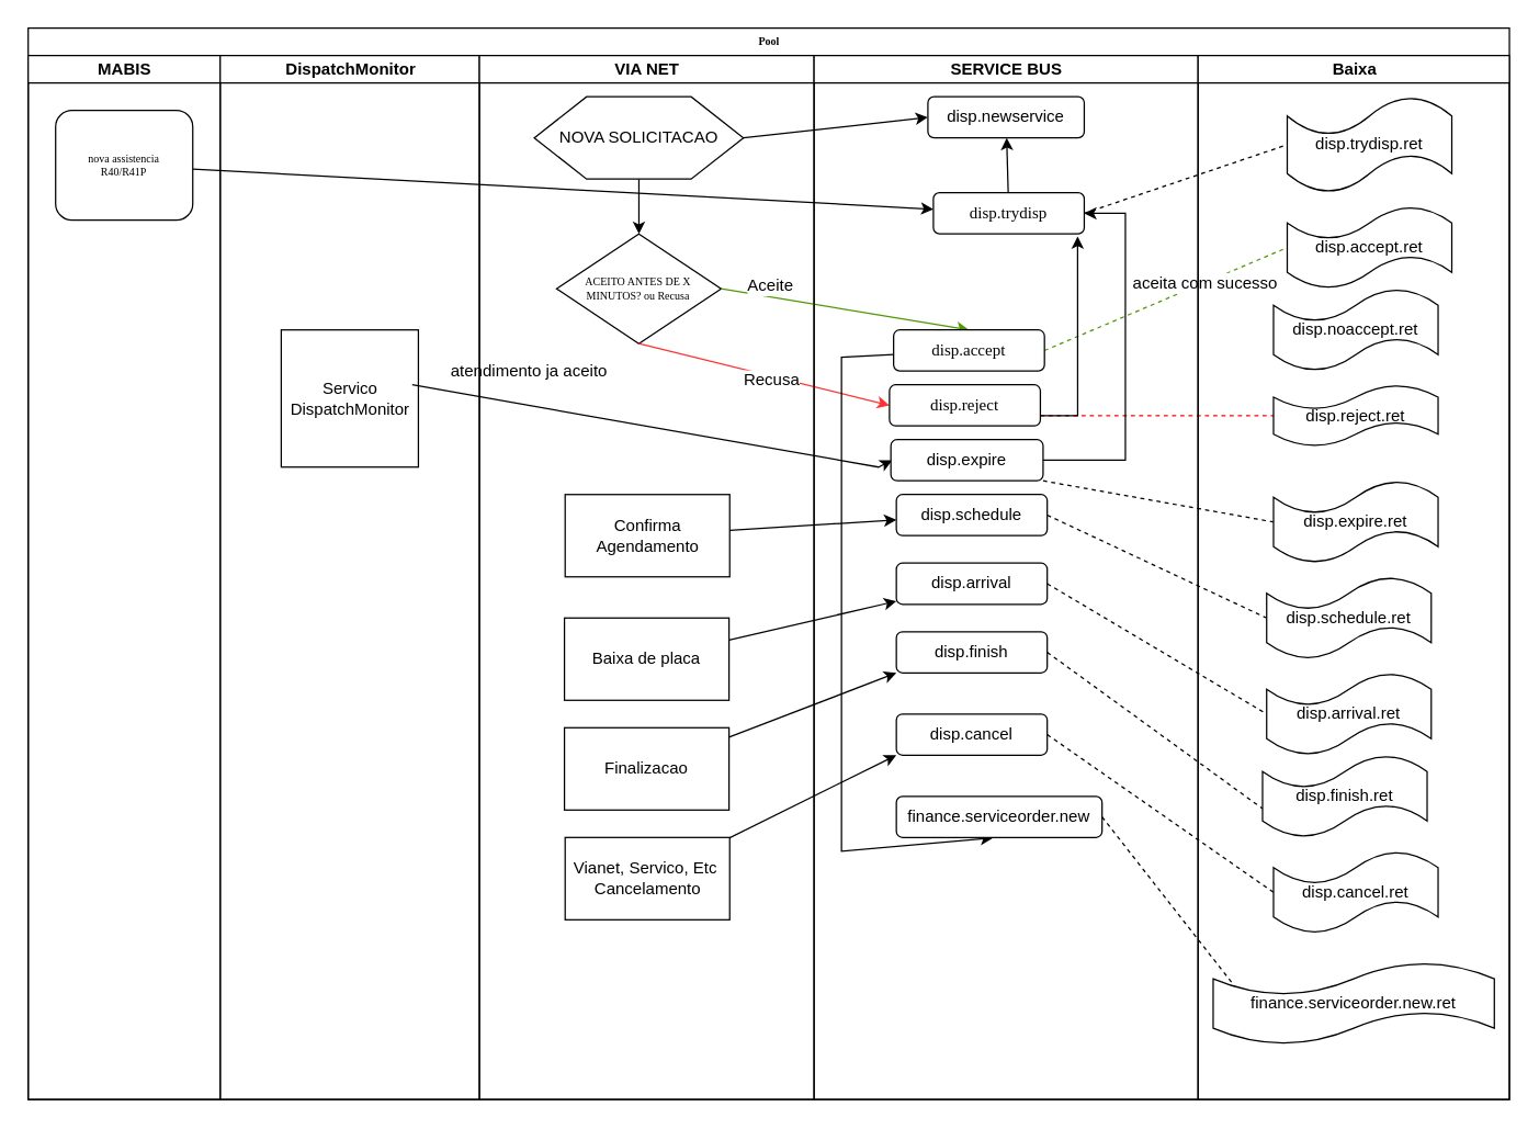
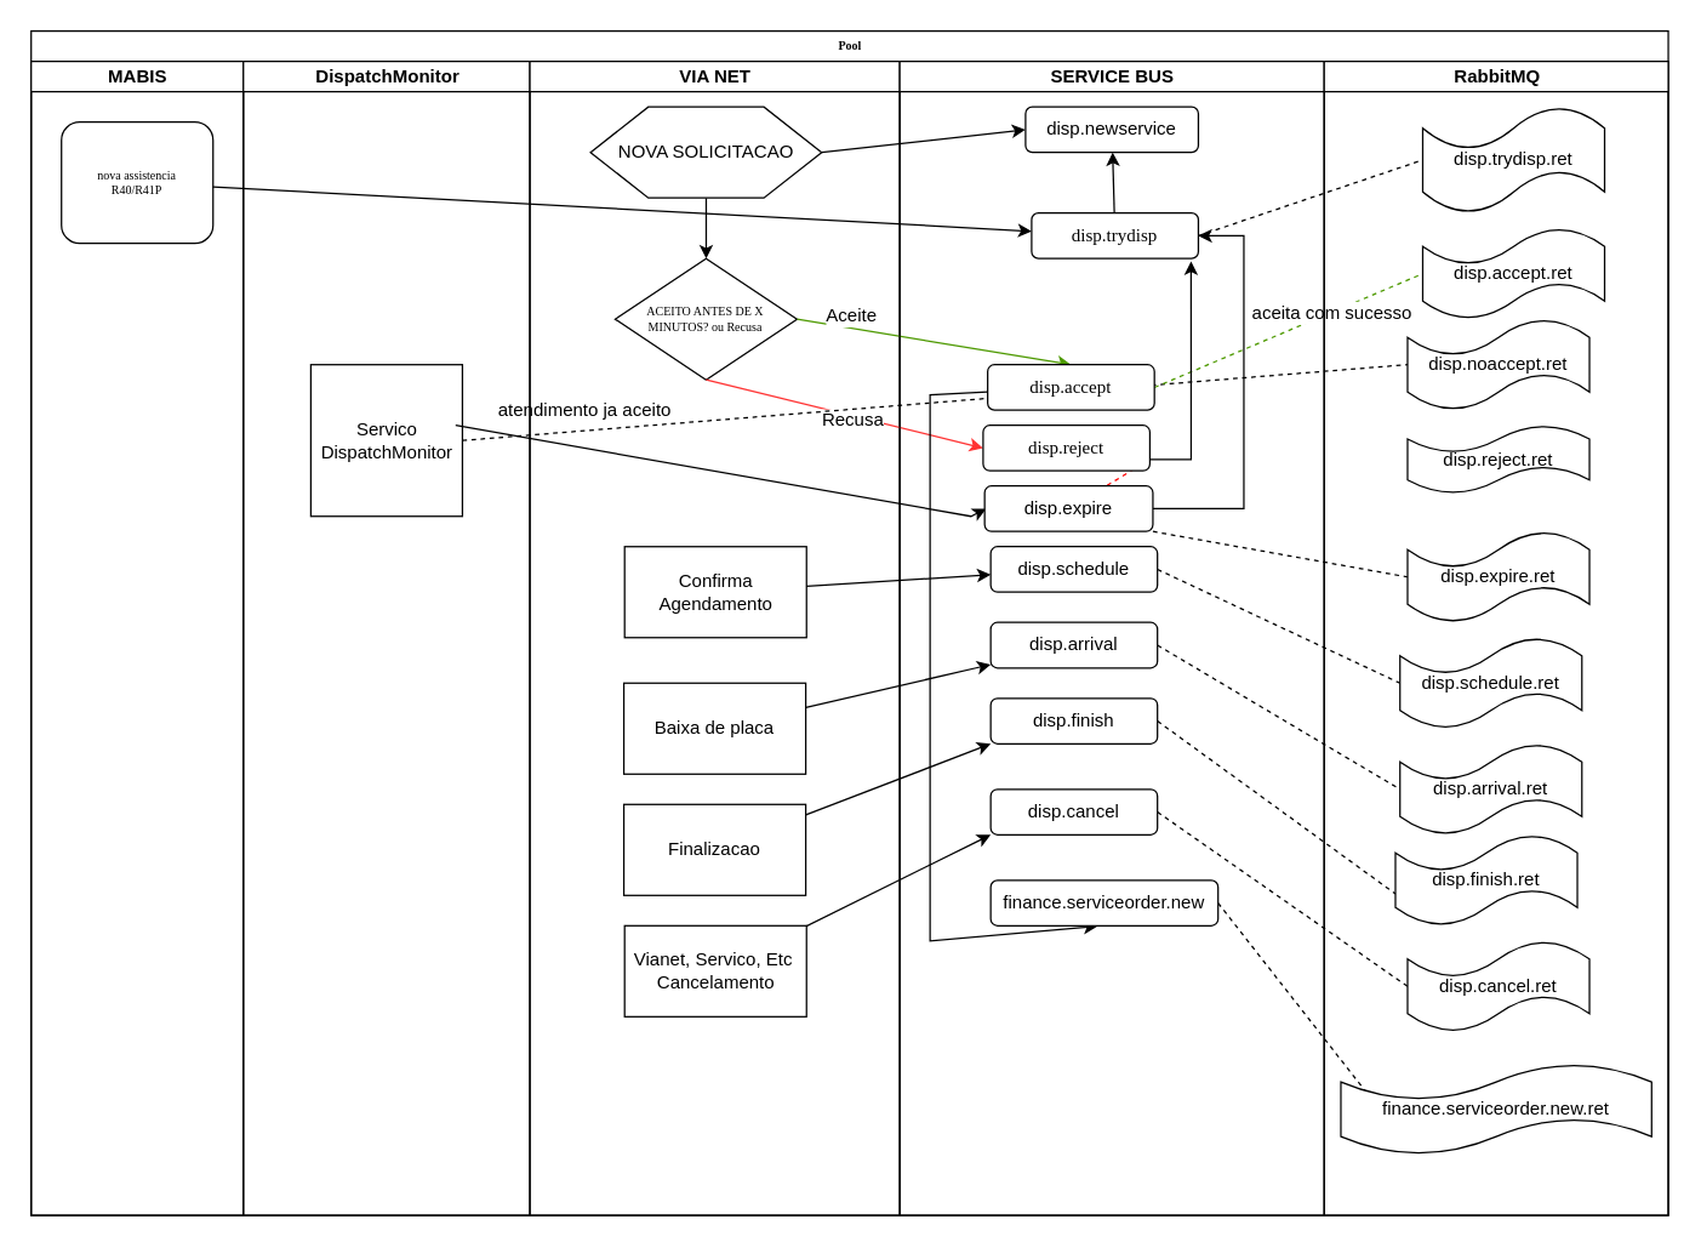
- <mxCell id="52" value="Baixa" style="swimlane;html=1;startSize=20;" parent="2" vertex="1"><mxGeometry x="853" y="20" width="227" height="761" as="geometry" /></mxCell>
+ <mxCell id="52" value="RabbitMQ" style="swimlane;html=1;startSize=20;" parent="2" vertex="1"><mxGeometry x="853" y="20" width="227" height="761" as="geometry" /></mxCell>
+ <mxCell id="20" value="" style="endArrow=none;dashed=1;html=1;entryX=0;entryY=0.5;entryDx=0;entryDy=0;entryPerimeter=0;exitX=1;exitY=0.5;exitDx=0;exitDy=0;elbow=vertical;" parent="2" source="6" target="55" edge="1"><mxGeometry width="50" height="50" relative="1" as="geometry"><mxPoint x="305" y="215" as="sourcePoint" /><mxPoint x="540" y="200" as="targetPoint" /></mxGeometry></mxCell>
- <mxCell id="30" value="" style="endArrow=none;dashed=1;html=1;exitX=1;exitY=0.75;exitDx=0;exitDy=0;entryX=0;entryY=0.5;entryDx=0;entryDy=0;strokeColor=#FF0000;" parent="2" source="40" target="56" edge="1"><mxGeometry width="50" height="50" relative="1" as="geometry"><mxPoint x="854" y="420" as="sourcePoint" /><mxPoint x="904" y="370" as="targetPoint" /></mxGeometry></mxCell>
+ <mxCell id="30" value="" style="endArrow=none;dashed=1;html=1;exitX=1;exitY=0.75;exitDx=0;exitDy=0;strokeColor=#FF0000;" parent="2" source="40" target="42" edge="1"><mxGeometry width="50" height="50" relative="1" as="geometry"><mxPoint x="854" y="420" as="sourcePoint" /><mxPoint x="904" y="370" as="targetPoint" /></mxGeometry></mxCell>
